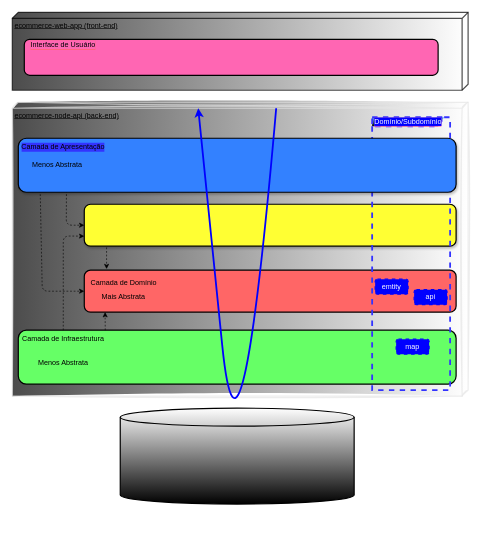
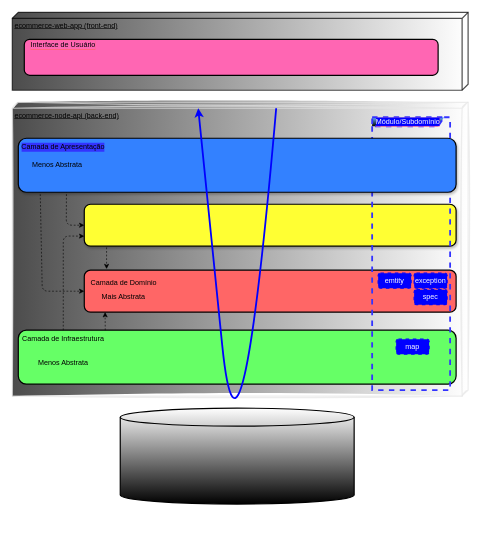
- <mxCell id="15" value="&lt;span style=&quot;background-color: rgb(0, 0, 255);&quot;&gt;&lt;font color=&quot;#ffffff&quot;&gt;Domínio/Subdomínio&lt;/font&gt;&lt;/span&gt;" style="shape=umlFrame;whiteSpace=wrap;html=1;labelBackgroundColor=#FF66B3;strokeWidth=3;fontColor=#000000;fillColor=#66B2FF;gradientColor=default;swimlaneFillColor=none;strokeColor=#3333FF;width=120;height=15;shadow=0;dashed=1;" parent="1" vertex="1"><mxGeometry x="620" y="195" width="130" height="455" as="geometry" /></mxCell>
+ <mxCell id="15" value="&lt;span style=&quot;background-color: rgb(0, 0, 255);&quot;&gt;&lt;font color=&quot;#ffffff&quot;&gt;Módulo/Subdomínio&lt;/font&gt;&lt;/span&gt;" style="shape=umlFrame;whiteSpace=wrap;html=1;labelBackgroundColor=#FF66B3;strokeWidth=3;fontColor=#000000;fillColor=#66B2FF;gradientColor=default;swimlaneFillColor=none;strokeColor=#3333FF;width=120;height=15;shadow=0;dashed=1;" parent="1" vertex="1"><mxGeometry x="620" y="195" width="130" height="455" as="geometry" /></mxCell>
+ <mxCell id="17" value="exception" style="rounded=1;whiteSpace=wrap;html=1;dashed=1;labelBackgroundColor=#0000FF;strokeColor=#0000FF;strokeWidth=2;fontColor=#FFFFFF;fillColor=#0000FF;gradientColor=none;" parent="1" vertex="1"><mxGeometry x="690" y="455" width="55" height="25" as="geometry" /></mxCell>
- <mxCell id="16" value="emtity&lt;br&gt;" style="rounded=1;whiteSpace=wrap;html=1;dashed=1;labelBackgroundColor=#0000FF;strokeColor=#0000FF;strokeWidth=2;fontColor=#FFFFFF;fillColor=#0000FF;gradientColor=none;glass=0;" parent="1" vertex="1"><mxGeometry x="625" y="465" width="55" height="25" as="geometry" /></mxCell>
+ <mxCell id="16" value="emtity&lt;br&gt;" style="rounded=1;whiteSpace=wrap;html=1;dashed=1;labelBackgroundColor=#0000FF;strokeColor=#0000FF;strokeWidth=2;fontColor=#FFFFFF;fillColor=#0000FF;gradientColor=none;glass=0;" parent="1" vertex="1"><mxGeometry x="630" y="455" width="55" height="25" as="geometry" /></mxCell>
- <mxCell id="18" value="api" style="rounded=1;whiteSpace=wrap;html=1;dashed=1;labelBackgroundColor=#0000FF;strokeColor=#0000FF;strokeWidth=2;fontColor=#FFFFFF;fillColor=#0000FF;gradientColor=none;" parent="1" vertex="1"><mxGeometry x="690" y="482.5" width="55" height="25" as="geometry" /></mxCell>
+ <mxCell id="18" value="spec" style="rounded=1;whiteSpace=wrap;html=1;dashed=1;labelBackgroundColor=#0000FF;strokeColor=#0000FF;strokeWidth=2;fontColor=#FFFFFF;fillColor=#0000FF;gradientColor=none;" parent="1" vertex="1"><mxGeometry x="690" y="482.5" width="55" height="25" as="geometry" /></mxCell>
